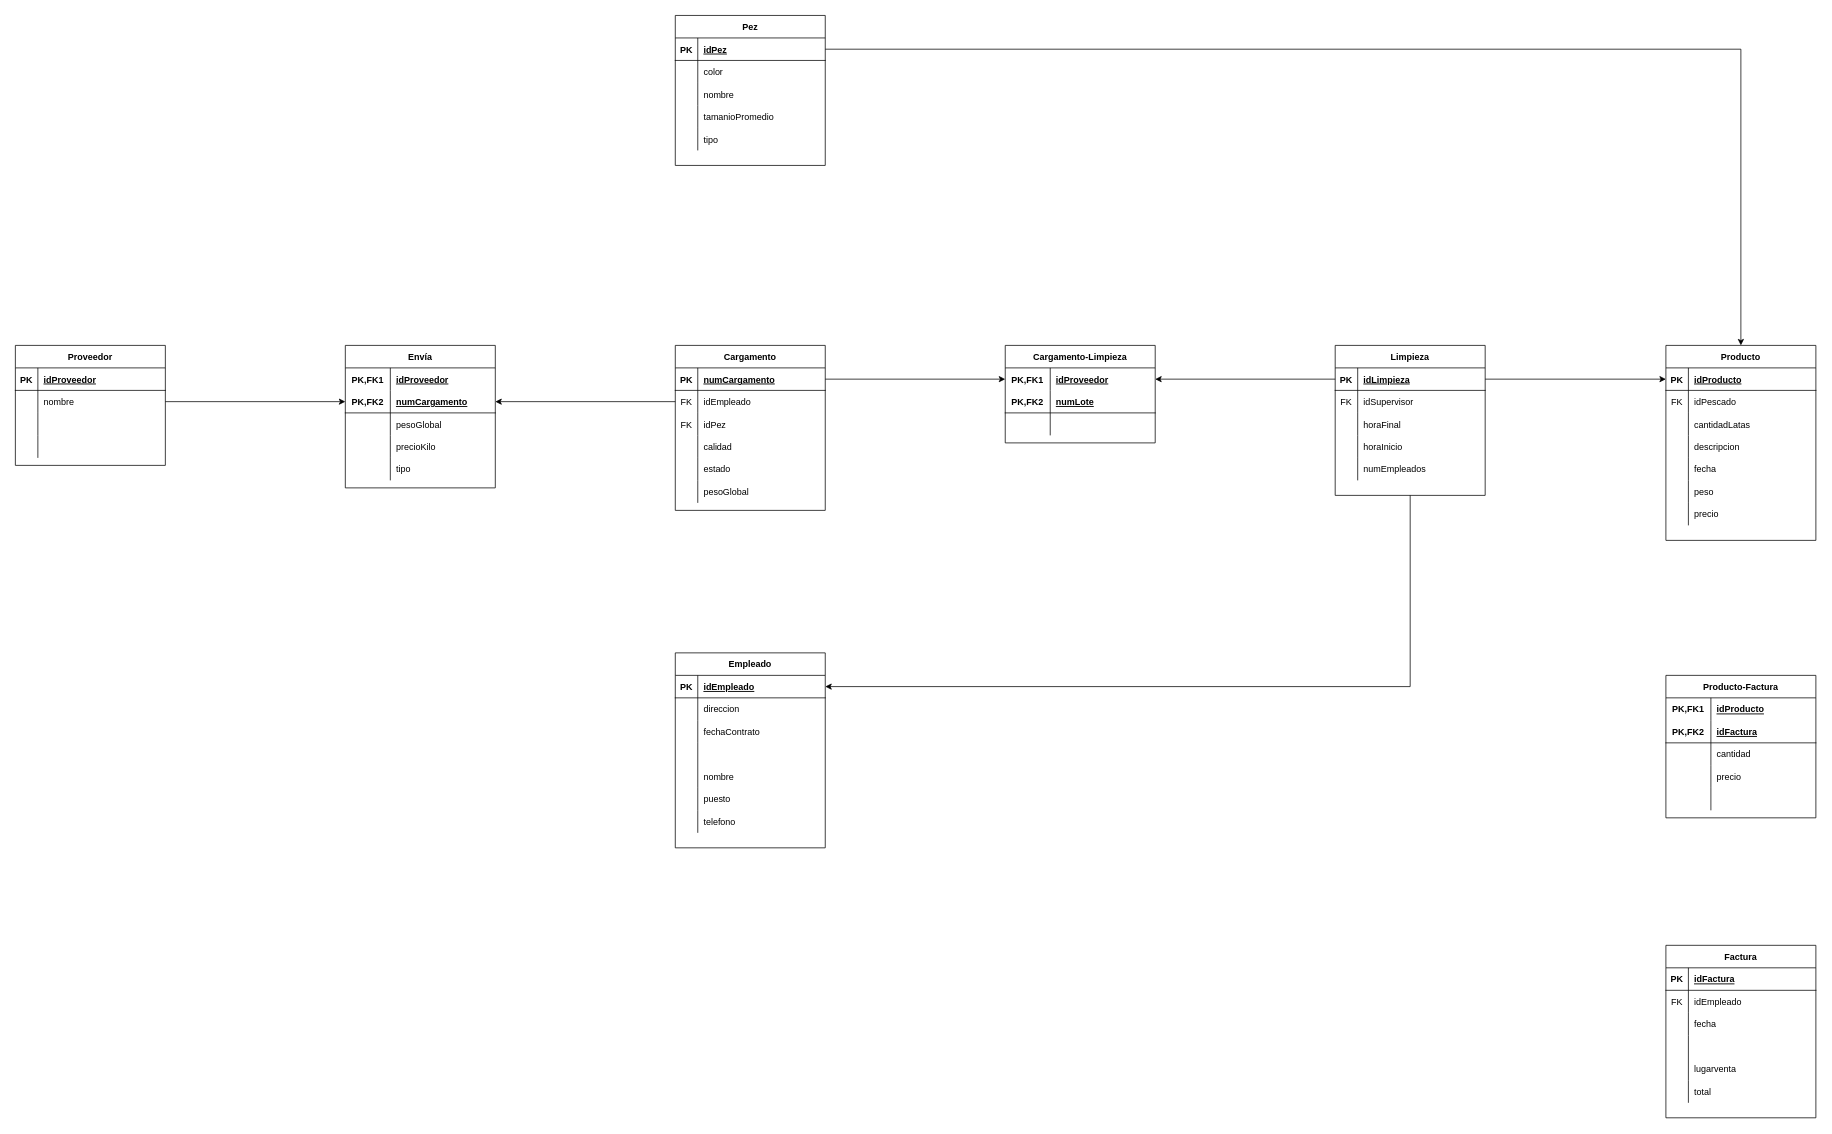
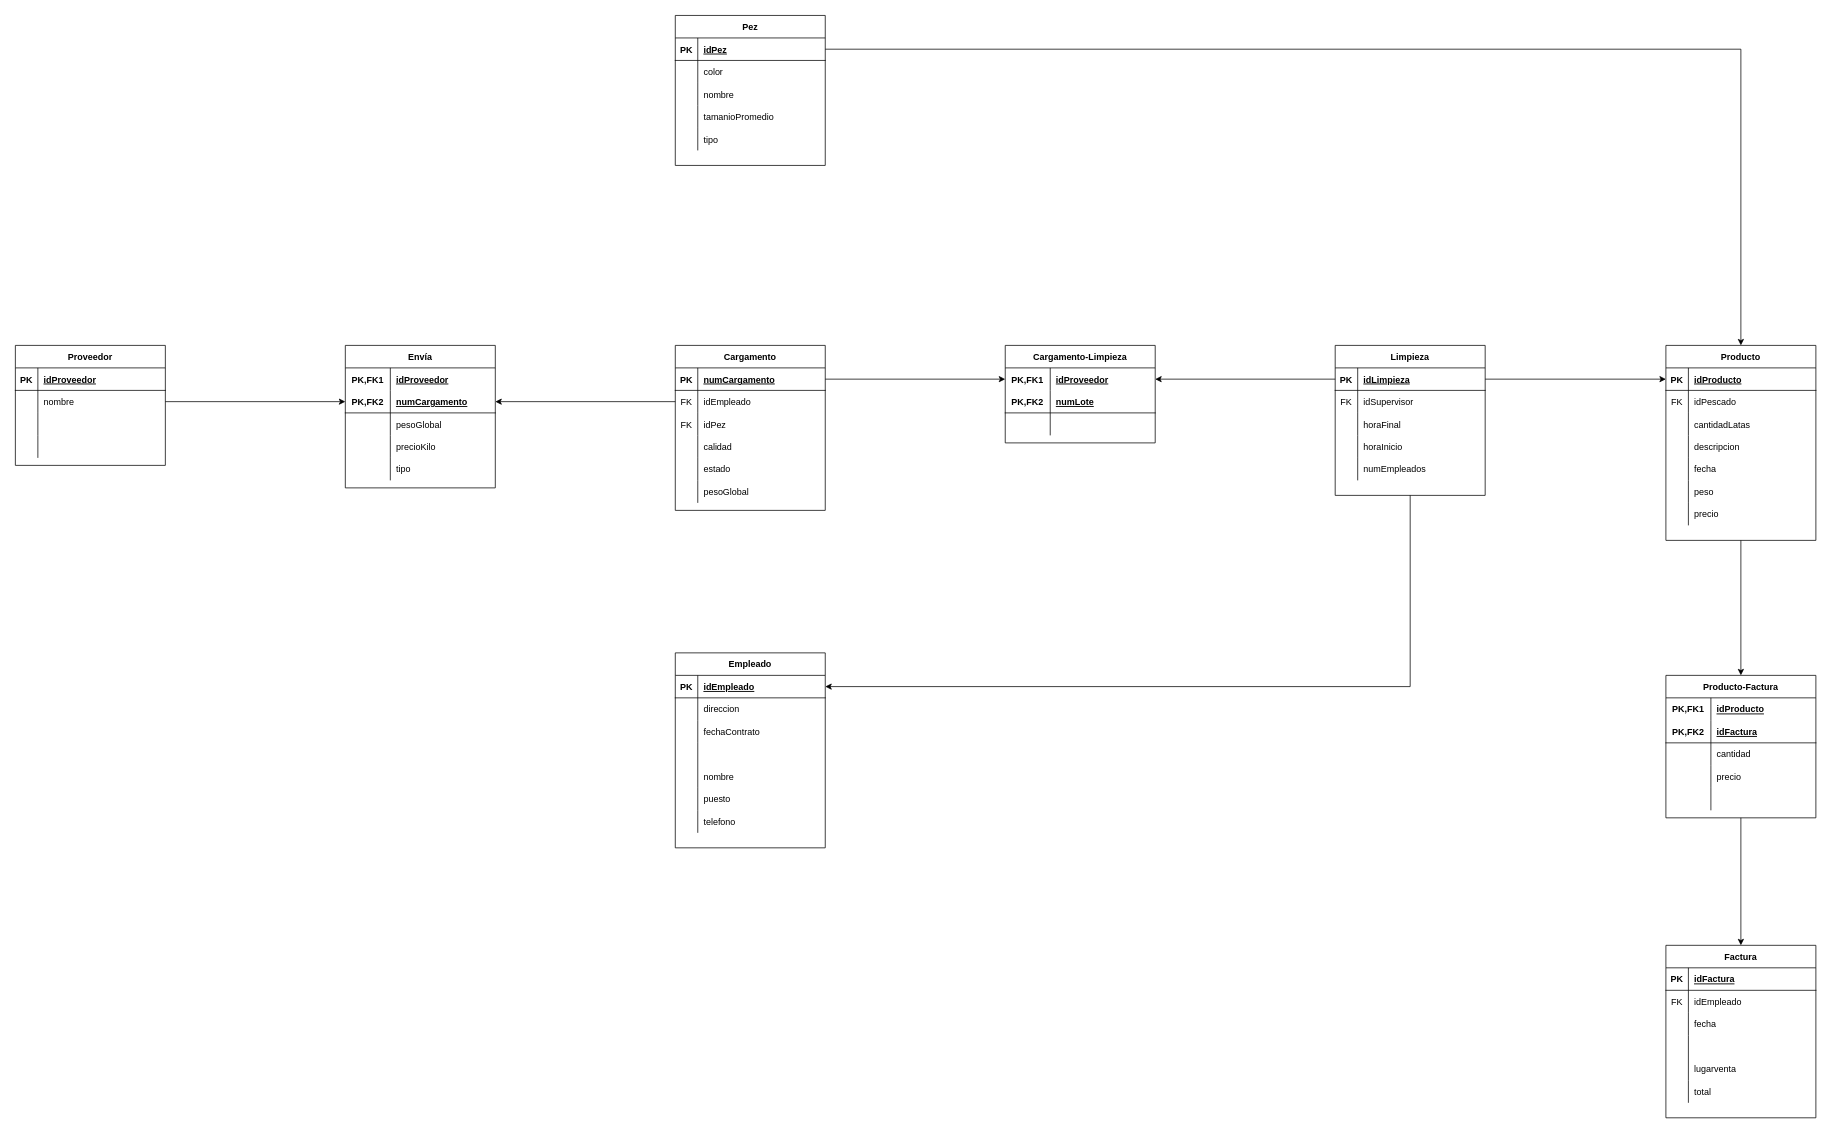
+ <mxCell id="118" style="edgeStyle=orthogonalEdgeStyle;rounded=0;orthogonalLoop=1;jettySize=auto;html=1;exitX=0.5;exitY=1;exitDx=0;exitDy=0;entryX=0.5;entryY=0;entryDx=0;entryDy=0;" edge="1" parent="1" source="119" target="144"><mxGeometry relative="1" as="geometry" /></mxCell>
+ <mxCell id="143" style="edgeStyle=orthogonalEdgeStyle;rounded=0;orthogonalLoop=1;jettySize=auto;html=1;exitX=0.5;exitY=1;exitDx=0;exitDy=0;entryX=0.5;entryY=0;entryDx=0;entryDy=0;" edge="1" parent="1" source="144" target="160"><mxGeometry relative="1" as="geometry" /></mxCell>
